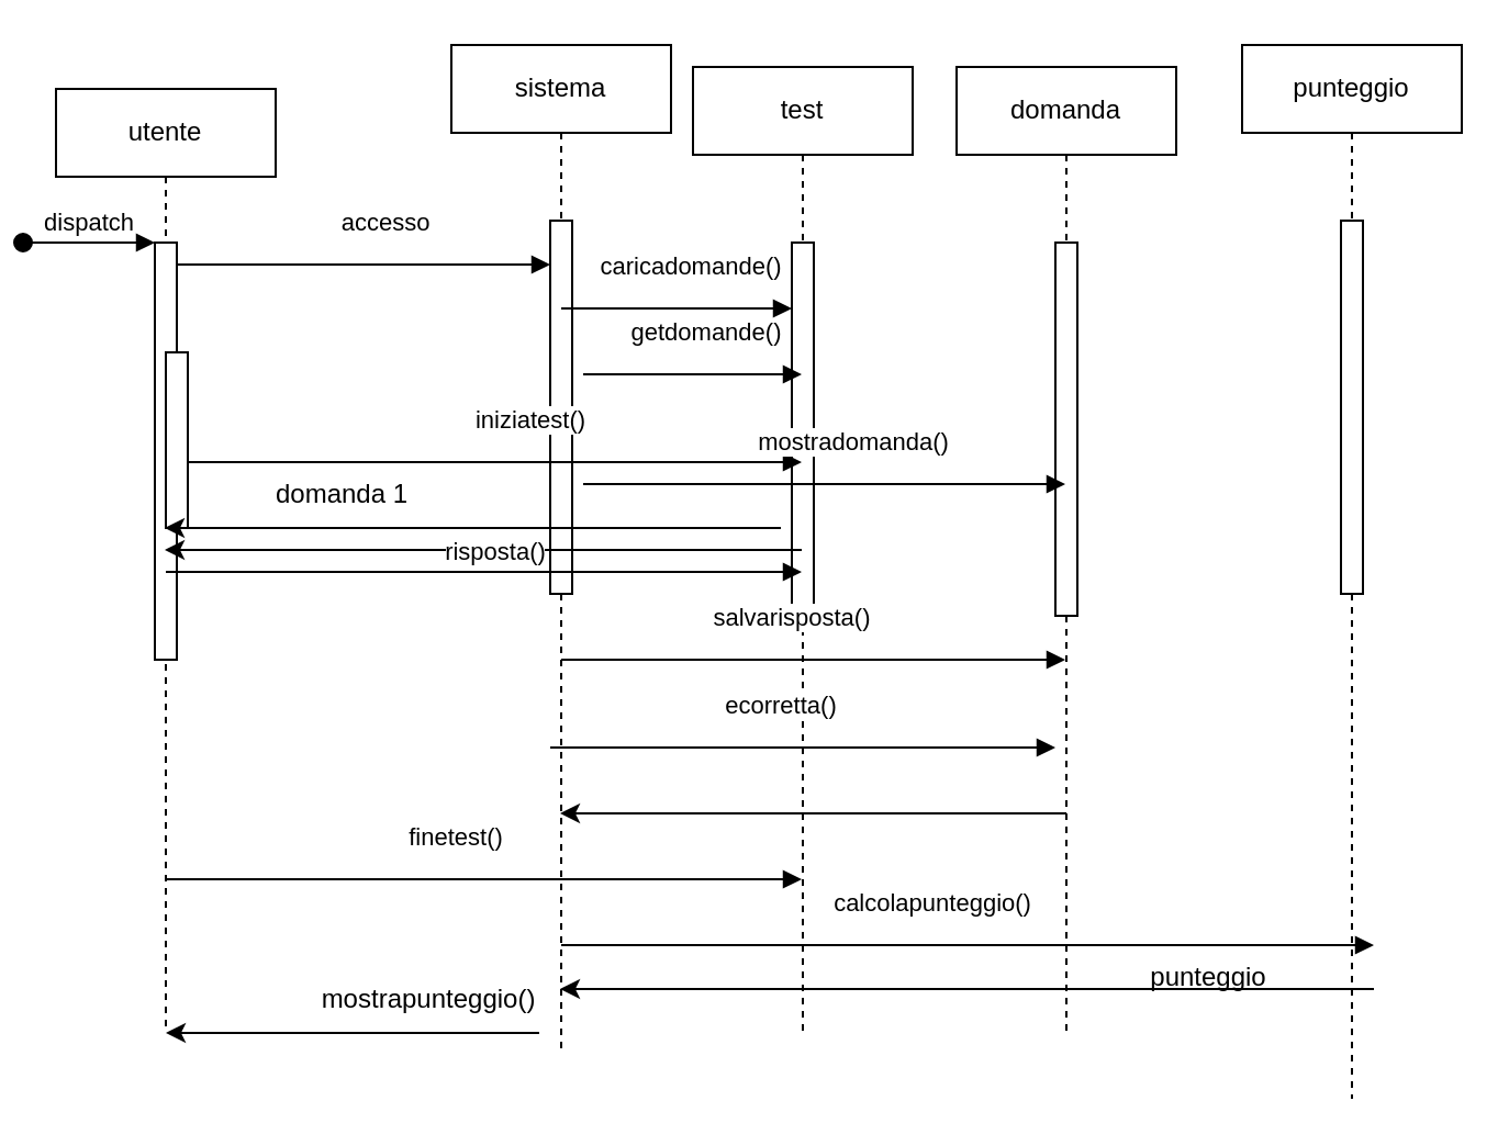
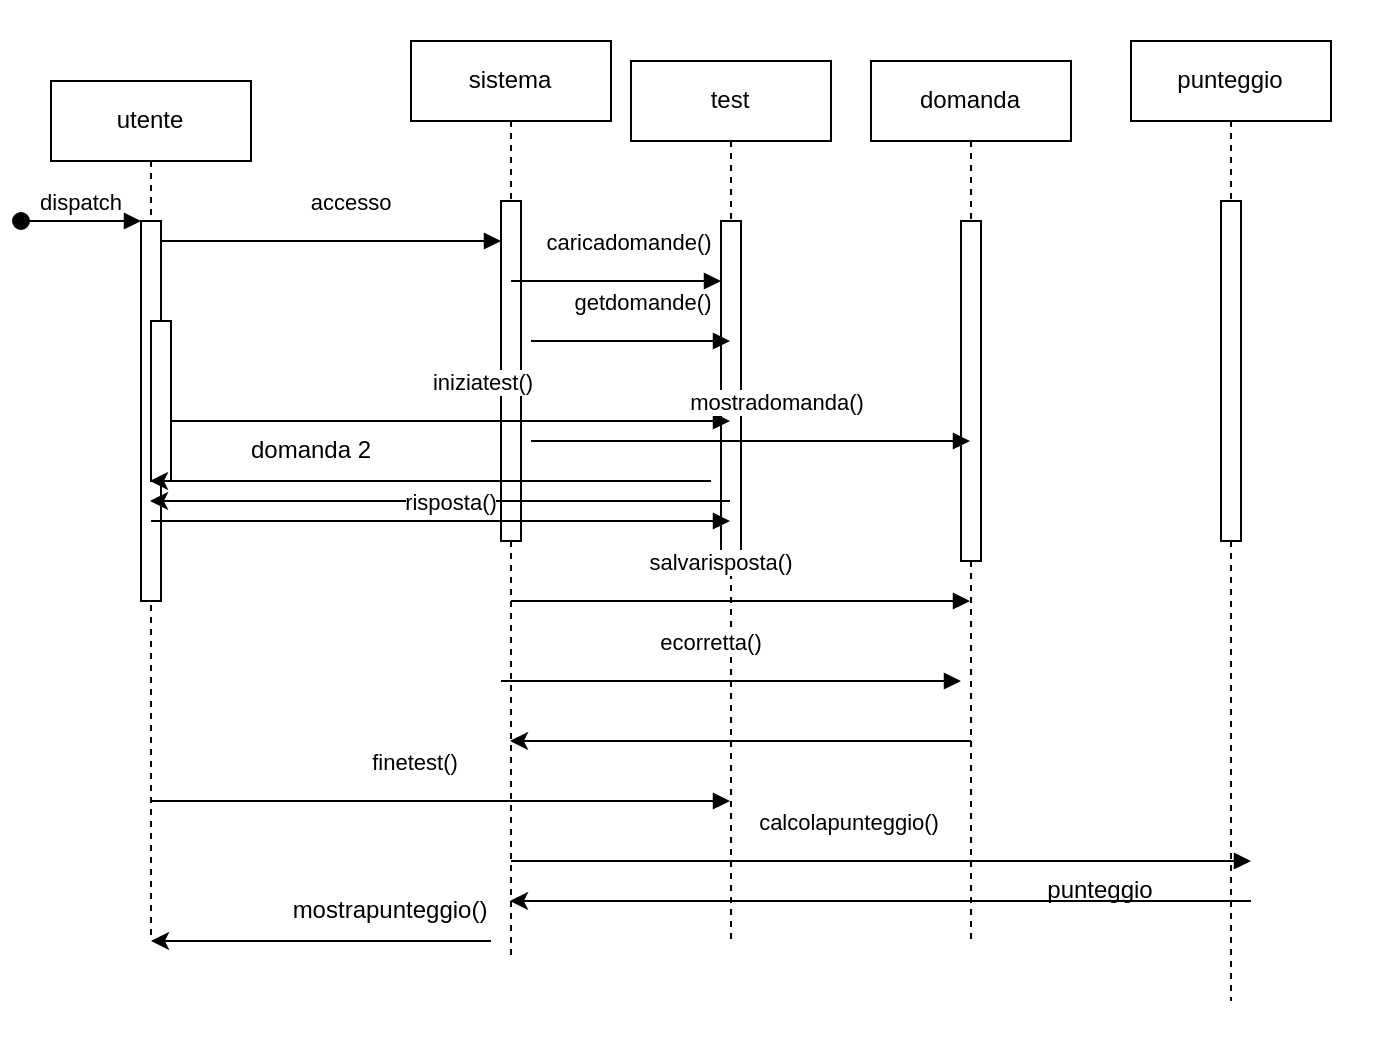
- <mxCell id="21" value="domanda 1" style="text;html=1;align=center;verticalAlign=middle;whiteSpace=wrap;rounded=0;" vertex="1" parent="1"><mxGeometry x="110" y="210" width="80.5" height="30" as="geometry" /></mxCell>
+ <mxCell id="21" value="domanda 2" style="text;html=1;align=center;verticalAlign=middle;whiteSpace=wrap;rounded=0;" vertex="1" parent="1"><mxGeometry x="110" y="210" width="80.5" height="30" as="geometry" /></mxCell>
